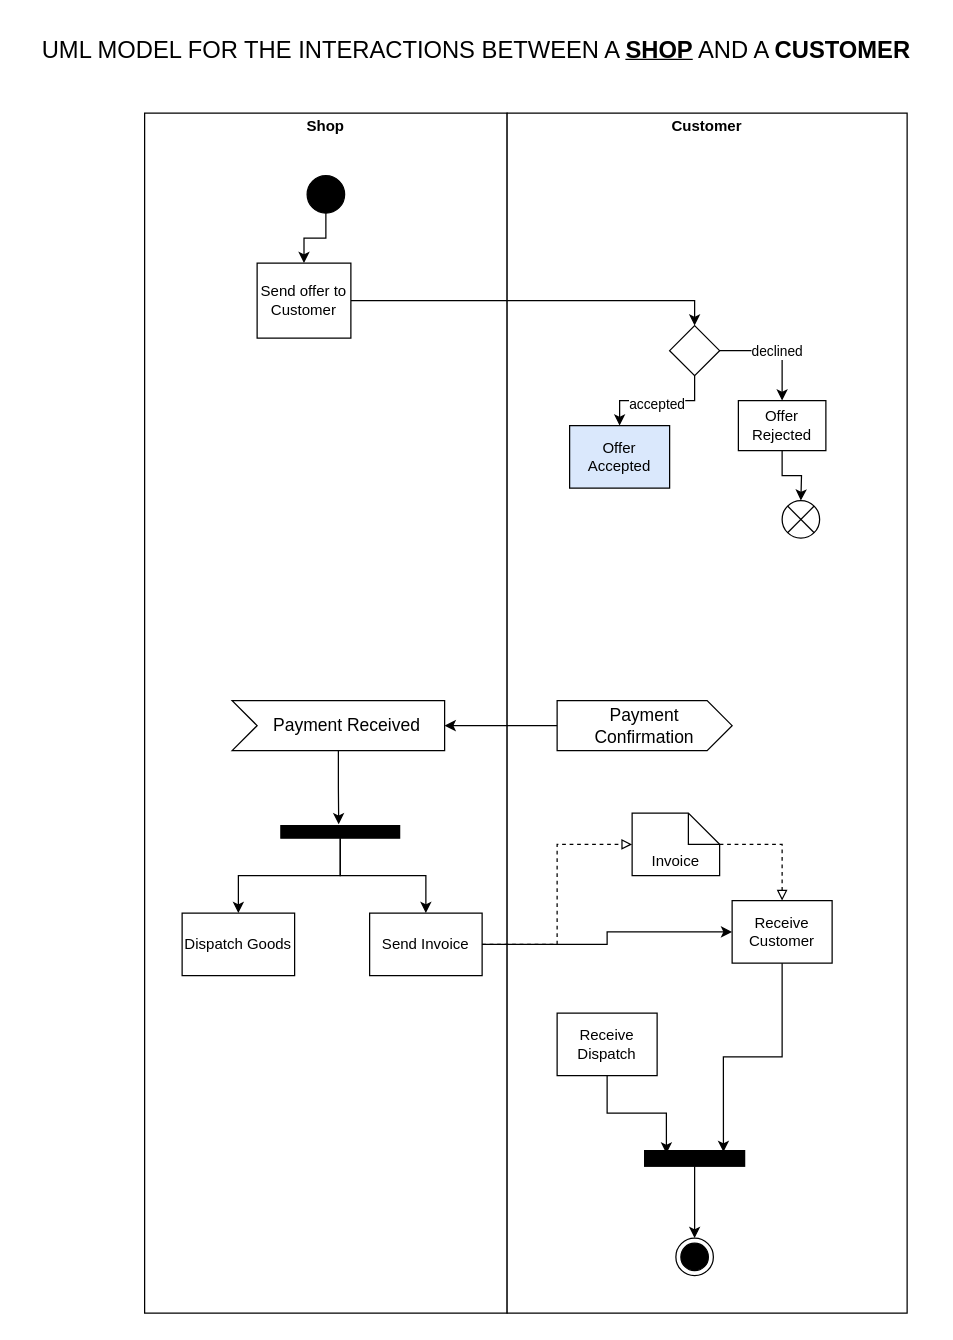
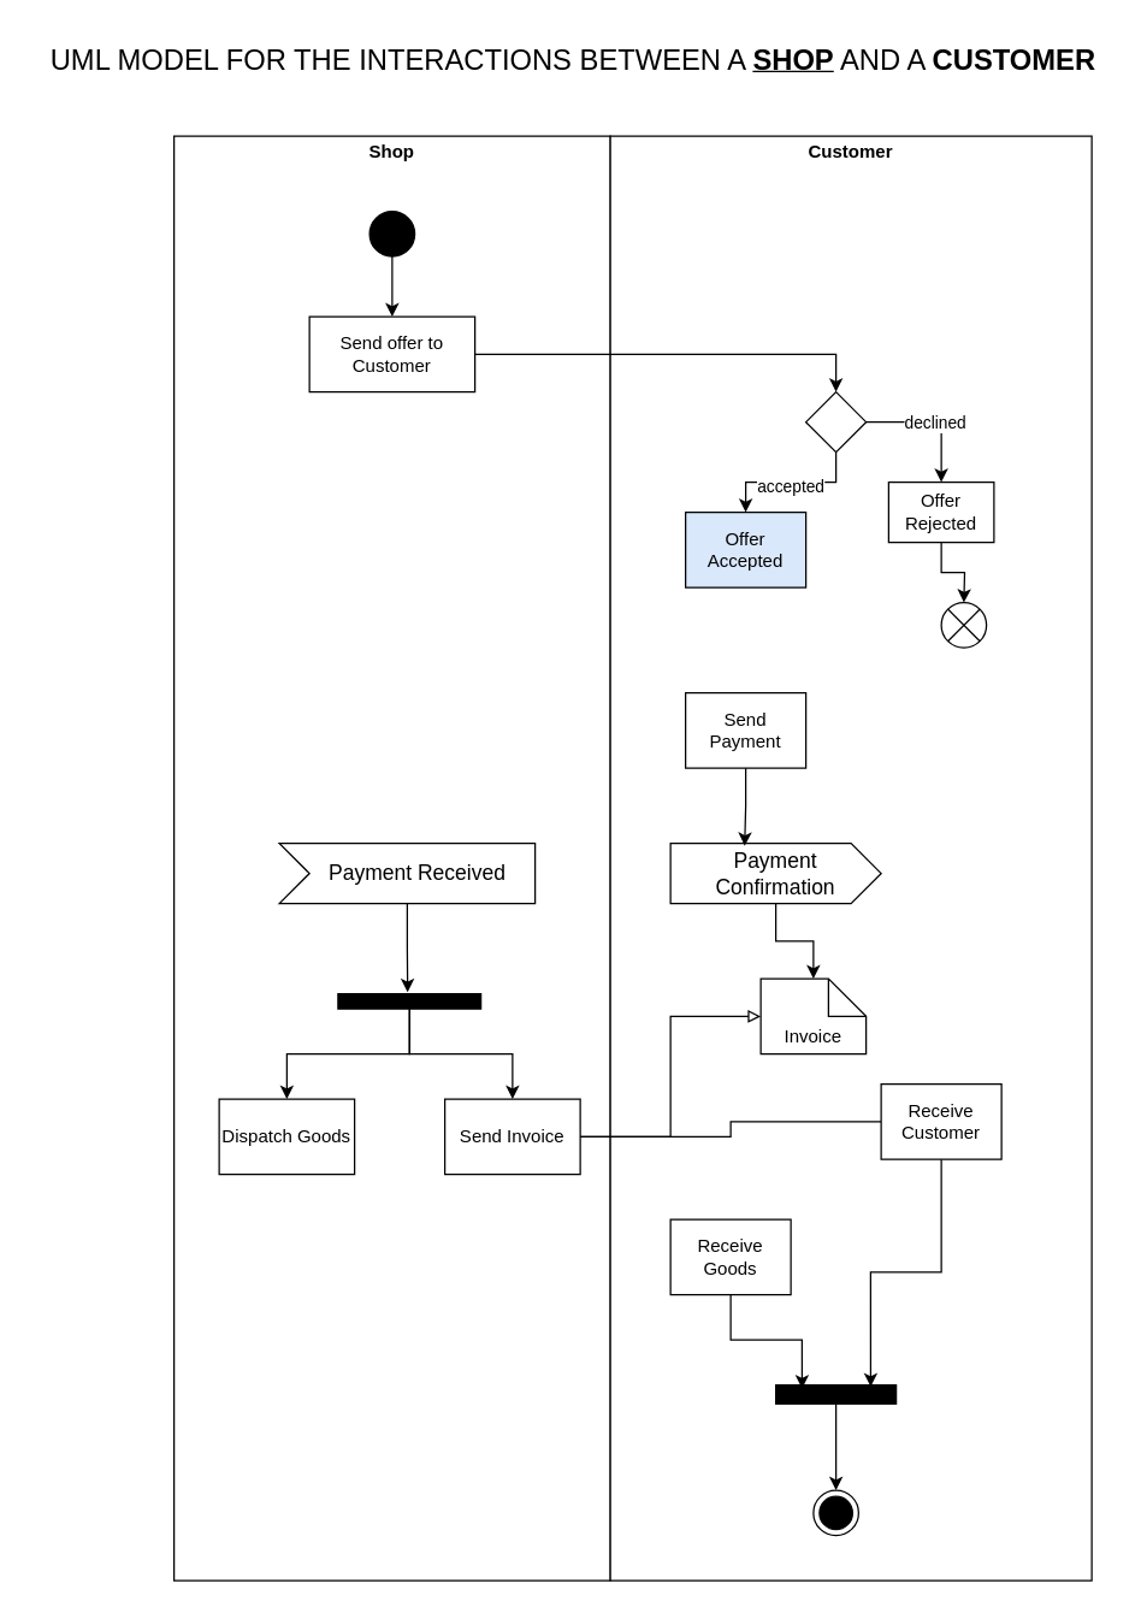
- <mxCell id="8" value="Send offer to Customer" style="html=1;whiteSpace=wrap;" vertex="1" parent="1"><mxGeometry x="205" y="210" width="75" height="60" as="geometry" /></mxCell>
+ <mxCell id="8" value="Send offer to Customer" style="html=1;whiteSpace=wrap;" vertex="1" parent="1"><mxGeometry x="205" y="210" width="110" height="50" as="geometry" /></mxCell>
+ <mxCell id="18" value="Send Payment" style="html=1;whiteSpace=wrap;" vertex="1" parent="1"><mxGeometry x="455" y="460" width="80" height="50" as="geometry" /></mxCell>
+ <mxCell id="27" style="edgeStyle=orthogonalEdgeStyle;rounded=0;orthogonalLoop=1;jettySize=auto;html=1;entryX=0.352;entryY=0.042;entryDx=0;entryDy=0;entryPerimeter=0;" edge="1" parent="1" source="18" target="19"><mxGeometry relative="1" as="geometry" /></mxCell>
- <mxCell id="39" style="edgeStyle=orthogonalEdgeStyle;rounded=0;orthogonalLoop=1;jettySize=auto;html=1;entryX=1;entryY=0.5;entryDx=0;entryDy=0;entryPerimeter=0;" edge="1" parent="1" source="19" target="20"><mxGeometry relative="1" as="geometry" /></mxCell>
+ <mxCell id="39" style="edgeStyle=orthogonalEdgeStyle;rounded=0;orthogonalLoop=1;jettySize=auto;html=1;" edge="1" parent="1" source="19" target="32"><mxGeometry relative="1" as="geometry" /></mxCell>
- <mxCell id="31" style="edgeStyle=orthogonalEdgeStyle;rounded=0;orthogonalLoop=1;jettySize=auto;html=1;entryX=0.5;entryY=0;entryDx=0;entryDy=0;dashed=1;endArrow=block;endFill=0;" edge="1" parent="1" source="32" target="29"><mxGeometry relative="1" as="geometry" /></mxCell>
- <mxCell id="33" style="edgeStyle=orthogonalEdgeStyle;rounded=0;orthogonalLoop=1;jettySize=auto;html=1;entryX=0;entryY=0.5;entryDx=0;entryDy=0;entryPerimeter=0;dashed=1;endArrow=block;endFill=0;" edge="1" parent="1" source="26" target="32"><mxGeometry relative="1" as="geometry" /></mxCell>
+ <mxCell id="33" style="edgeStyle=orthogonalEdgeStyle;rounded=0;orthogonalLoop=1;jettySize=auto;html=1;entryX=0;entryY=0.5;entryDx=0;entryDy=0;entryPerimeter=0;dashed=0;endArrow=block;endFill=0;" edge="1" parent="1" source="26" target="32"><mxGeometry relative="1" as="geometry" /></mxCell>
- <mxCell id="25" style="edgeStyle=orthogonalEdgeStyle;rounded=0;orthogonalLoop=1;jettySize=auto;html=1;entryX=0;entryY=0.5;entryDx=0;entryDy=0;" edge="1" parent="1" source="26" target="29"><mxGeometry relative="1" as="geometry" /></mxCell>
+ <mxCell id="25" style="edgeStyle=orthogonalEdgeStyle;rounded=0;orthogonalLoop=1;jettySize=auto;html=1;entryX=0;entryY=0.5;entryDx=0;entryDy=0;endArrow=none;" edge="1" parent="1" source="26" target="29"><mxGeometry relative="1" as="geometry" /></mxCell>
- <mxCell id="30" value="Receive Dispatch" style="html=1;whiteSpace=wrap;" vertex="1" parent="1"><mxGeometry x="445" y="810" width="80" height="50" as="geometry" /></mxCell>
+ <mxCell id="30" value="Receive Goods" style="html=1;whiteSpace=wrap;" vertex="1" parent="1"><mxGeometry x="445" y="810" width="80" height="50" as="geometry" /></mxCell>
